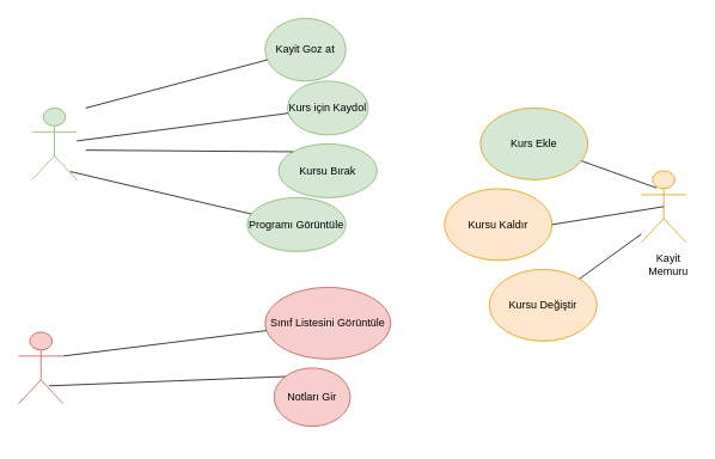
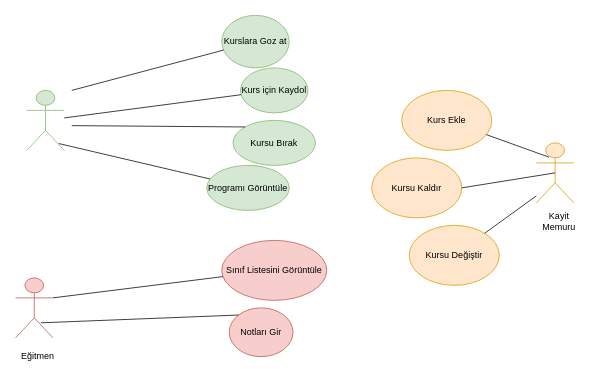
- <mxCell id="2" value="Kayit Goz at" style="ellipse;whiteSpace=wrap;html=1;fillColor=#d5e8d4;strokeColor=#82b366;" parent="1" vertex="1"><mxGeometry x="295" y="20" width="90" height="70" as="geometry" /></mxCell>
+ <mxCell id="2" value="Kurslara Goz at" style="ellipse;whiteSpace=wrap;html=1;fillColor=#d5e8d4;strokeColor=#82b366;" parent="1" vertex="1"><mxGeometry x="295" y="20" width="90" height="70" as="geometry" /></mxCell>
- <mxCell id="8" value="Kurs Ekle" style="ellipse;whiteSpace=wrap;html=1;fillColor=#d5e8d4;strokeColor=#d79b00;" vertex="1" parent="1"><mxGeometry x="535" y="120" width="120" height="80" as="geometry" /></mxCell>
+ <mxCell id="8" value="Kurs Ekle" style="ellipse;whiteSpace=wrap;html=1;fillColor=#ffe6cc;strokeColor=#d79b00;" vertex="1" parent="1"><mxGeometry x="535" y="120" width="120" height="80" as="geometry" /></mxCell>
+ <mxCell id="12" value="Eğitmen" style="text;html=1;align=center;verticalAlign=middle;whiteSpace=wrap;rounded=0;" vertex="1" parent="1"><mxGeometry x="20" y="460" width="60" height="30" as="geometry" /></mxCell>
